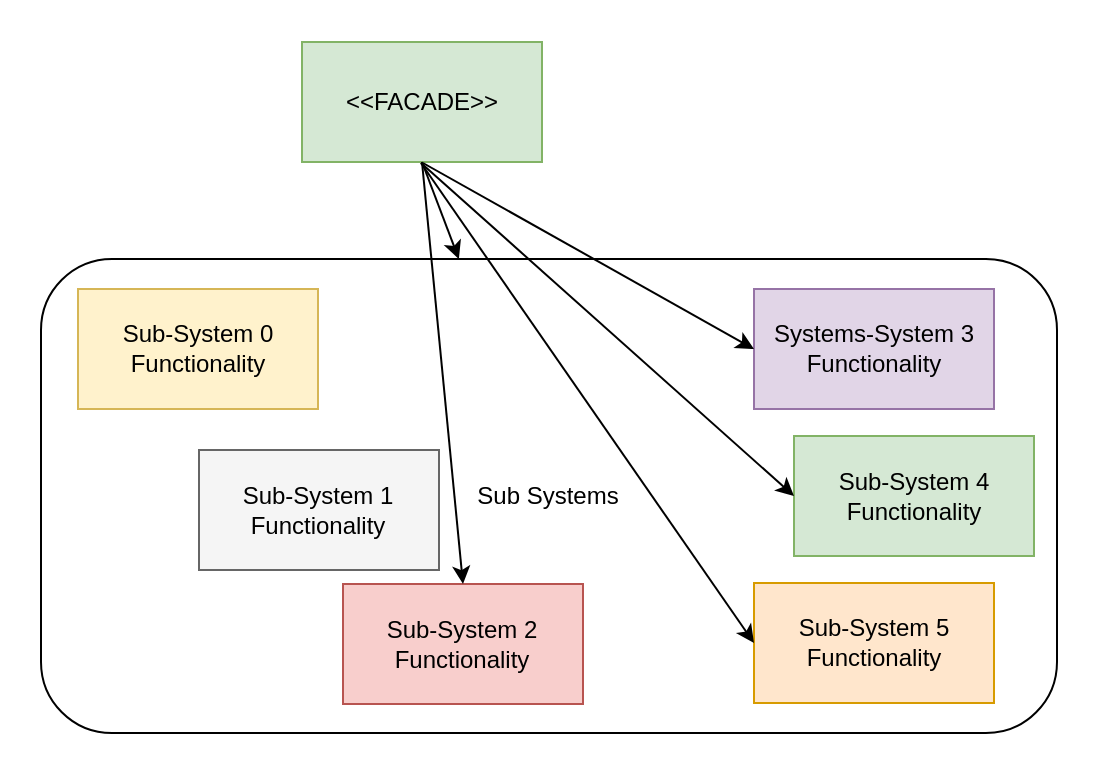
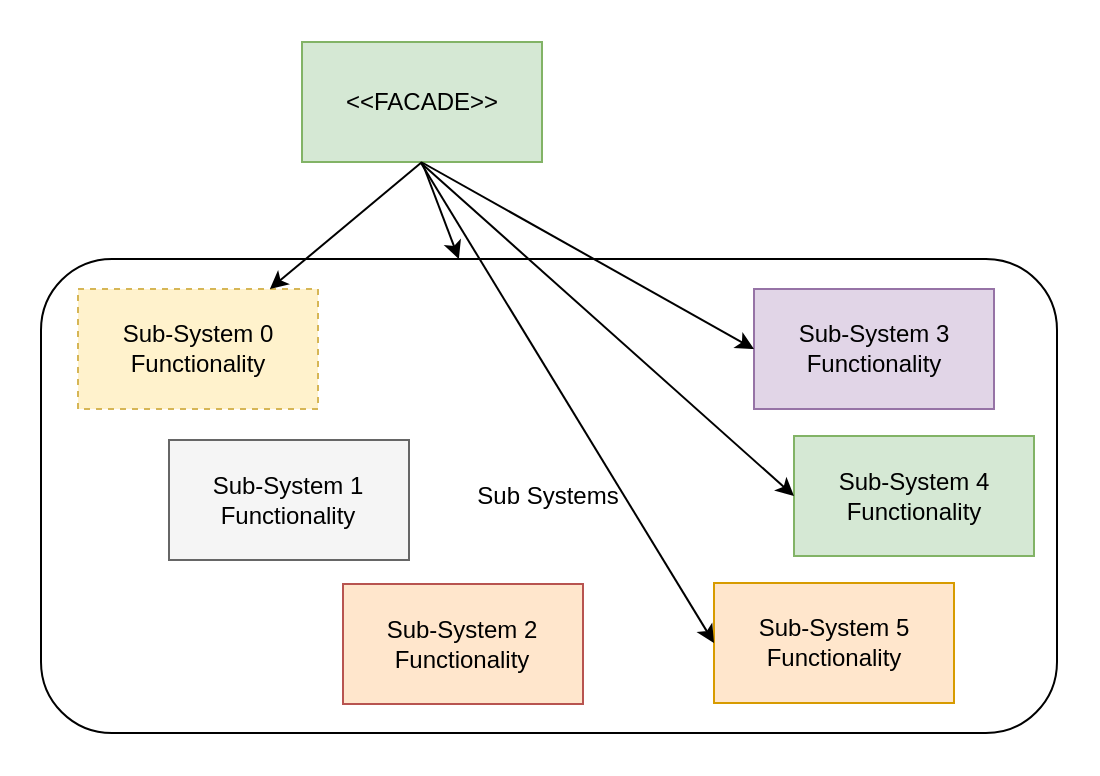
- <mxCell id="4" value="Sub-System 0 Functionality" style="rounded=0;whiteSpace=wrap;html=1;fillColor=#fff2cc;strokeColor=#d6b656;" vertex="1" parent="1"><mxGeometry x="38.5" y="144" width="120" height="60" as="geometry" /></mxCell>
+ <mxCell id="4" value="Sub-System 0 Functionality" style="rounded=0;whiteSpace=wrap;html=1;fillColor=#fff2cc;strokeColor=#d6b656;dashed=1;" vertex="1" parent="1"><mxGeometry x="38.5" y="144" width="120" height="60" as="geometry" /></mxCell>
- <mxCell id="7" value="&lt;span style=&quot;white-space: normal&quot;&gt;Systems-System 3 Functionality&lt;/span&gt;" style="rounded=0;whiteSpace=wrap;html=1;fillColor=#e1d5e7;strokeColor=#9673a6;" vertex="1" parent="1"><mxGeometry x="376.5" y="144" width="120" height="60" as="geometry" /></mxCell>
+ <mxCell id="7" value="&lt;span style=&quot;white-space: normal&quot;&gt;Sub-System 3 Functionality&lt;/span&gt;" style="rounded=0;whiteSpace=wrap;html=1;fillColor=#e1d5e7;strokeColor=#9673a6;" vertex="1" parent="1"><mxGeometry x="376.5" y="144" width="120" height="60" as="geometry" /></mxCell>
- <mxCell id="11" value="" style="endArrow=classic;html=1;exitX=0.5;exitY=1;exitDx=0;exitDy=0;entryX=0.5;entryY=0;entryDx=0;entryDy=0;" edge="1" parent="1" source="3" target="6"><mxGeometry width="50" height="50" relative="1" as="geometry"><mxPoint x="24" y="437" as="sourcePoint" /><mxPoint x="74" y="387" as="targetPoint" /></mxGeometry></mxCell>
+ <mxCell id="11" value="" style="endArrow=classic;html=1;exitX=0.5;exitY=1;exitDx=0;exitDy=0;" edge="1" parent="1" source="3" target="4"><mxGeometry width="50" height="50" relative="1" as="geometry"><mxPoint x="24" y="437" as="sourcePoint" /><mxPoint x="74" y="387" as="targetPoint" /></mxGeometry></mxCell>
- <mxCell id="5" value="&lt;span style=&quot;color: rgb(0 , 0 , 0) ; white-space: normal&quot;&gt;Sub-System 1 Functionality&lt;/span&gt;" style="rounded=0;whiteSpace=wrap;html=1;fillColor=#f5f5f5;strokeColor=#666666;fontColor=#333333;" vertex="1" parent="1"><mxGeometry x="99" y="224.5" width="120" height="60" as="geometry" /></mxCell>
+ <mxCell id="5" value="&lt;span style=&quot;color: rgb(0 , 0 , 0) ; white-space: normal&quot;&gt;Sub-System 1 Functionality&lt;/span&gt;" style="rounded=0;whiteSpace=wrap;html=1;fillColor=#f5f5f5;strokeColor=#666666;fontColor=#333333;" vertex="1" parent="1"><mxGeometry x="84" y="219.5" width="120" height="60" as="geometry" /></mxCell>
- <mxCell id="9" value="&lt;span style=&quot;white-space: normal&quot;&gt;Sub-System 5 Functionality&lt;/span&gt;" style="rounded=0;whiteSpace=wrap;html=1;fillColor=#ffe6cc;strokeColor=#d79b00;" vertex="1" parent="1"><mxGeometry x="376.5" y="291" width="120" height="60" as="geometry" /></mxCell>
+ <mxCell id="9" value="&lt;span style=&quot;white-space: normal&quot;&gt;Sub-System 5 Functionality&lt;/span&gt;" style="rounded=0;whiteSpace=wrap;html=1;fillColor=#ffe6cc;strokeColor=#d79b00;" vertex="1" parent="1"><mxGeometry x="356.5" y="291" width="120" height="60" as="geometry" /></mxCell>
- <mxCell id="6" value="&lt;span style=&quot;white-space: normal&quot;&gt;Sub-System 2 Functionality&lt;/span&gt;" style="rounded=0;whiteSpace=wrap;html=1;fillColor=#f8cecc;strokeColor=#b85450;" vertex="1" parent="1"><mxGeometry x="171" y="291.5" width="120" height="60" as="geometry" /></mxCell>
+ <mxCell id="6" value="&lt;span style=&quot;white-space: normal&quot;&gt;Sub-System 2 Functionality&lt;/span&gt;" style="rounded=0;whiteSpace=wrap;html=1;fillColor=#ffe6cc;strokeColor=#b85450;" vertex="1" parent="1"><mxGeometry x="171" y="291.5" width="120" height="60" as="geometry" /></mxCell>
